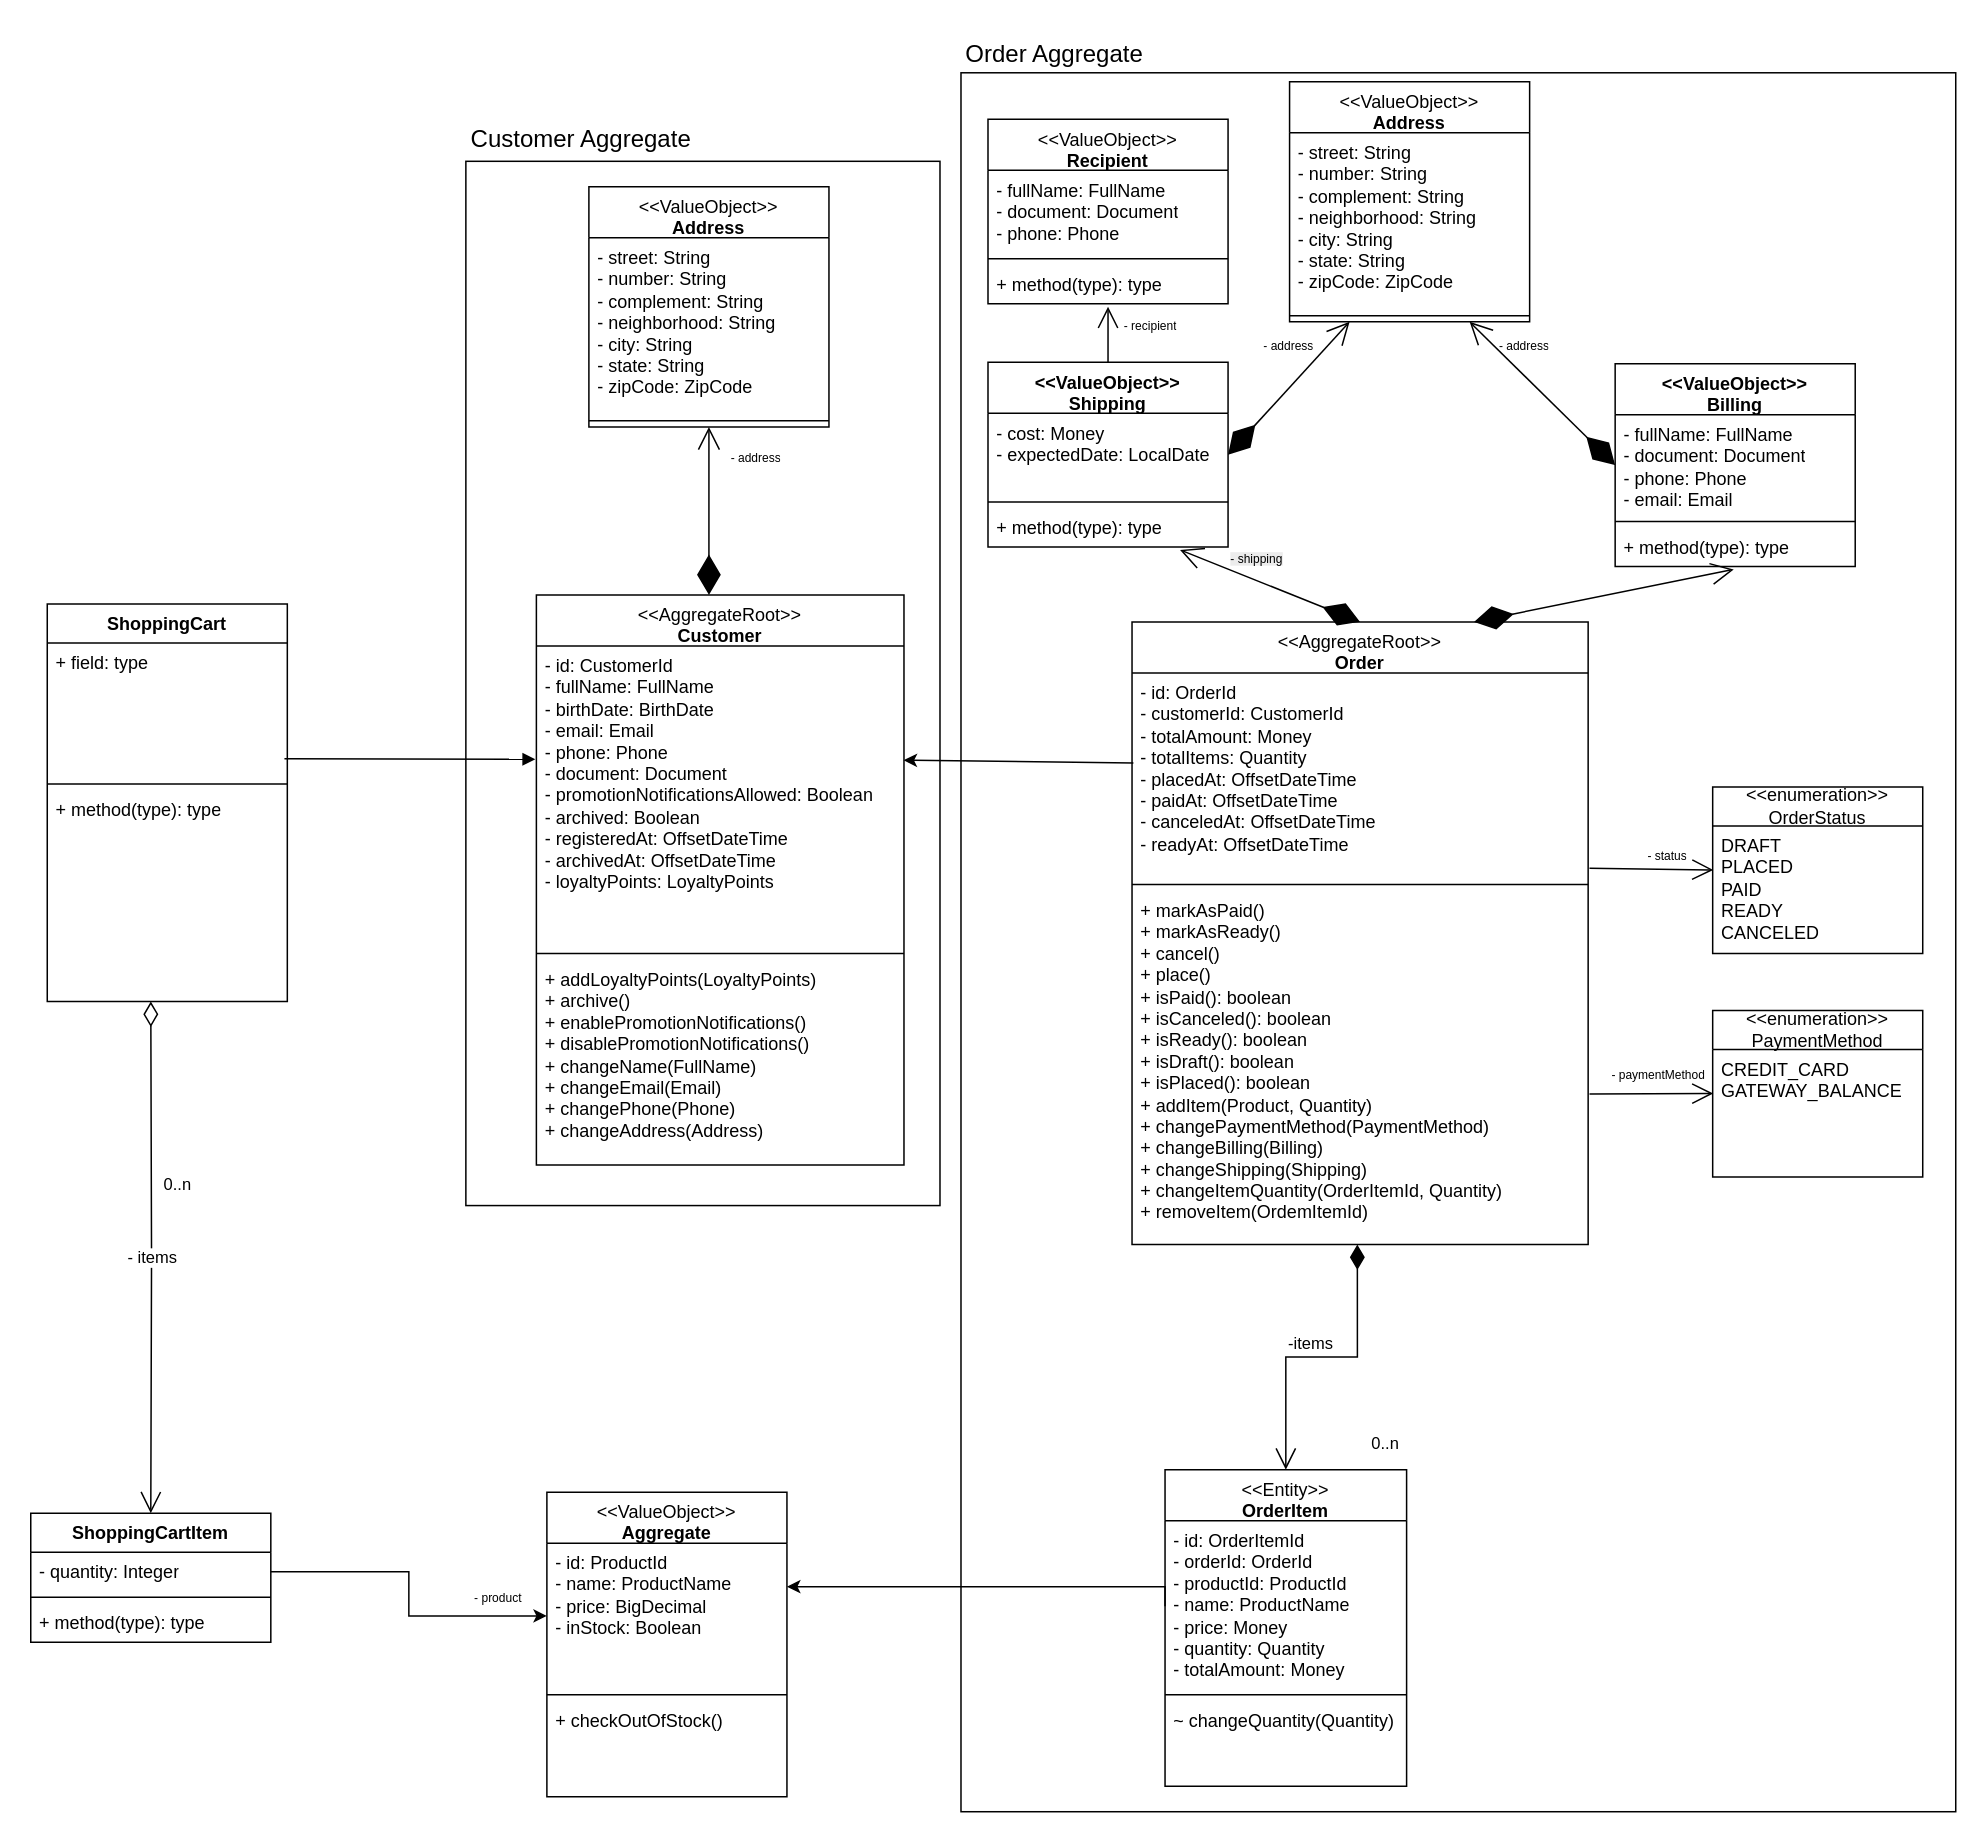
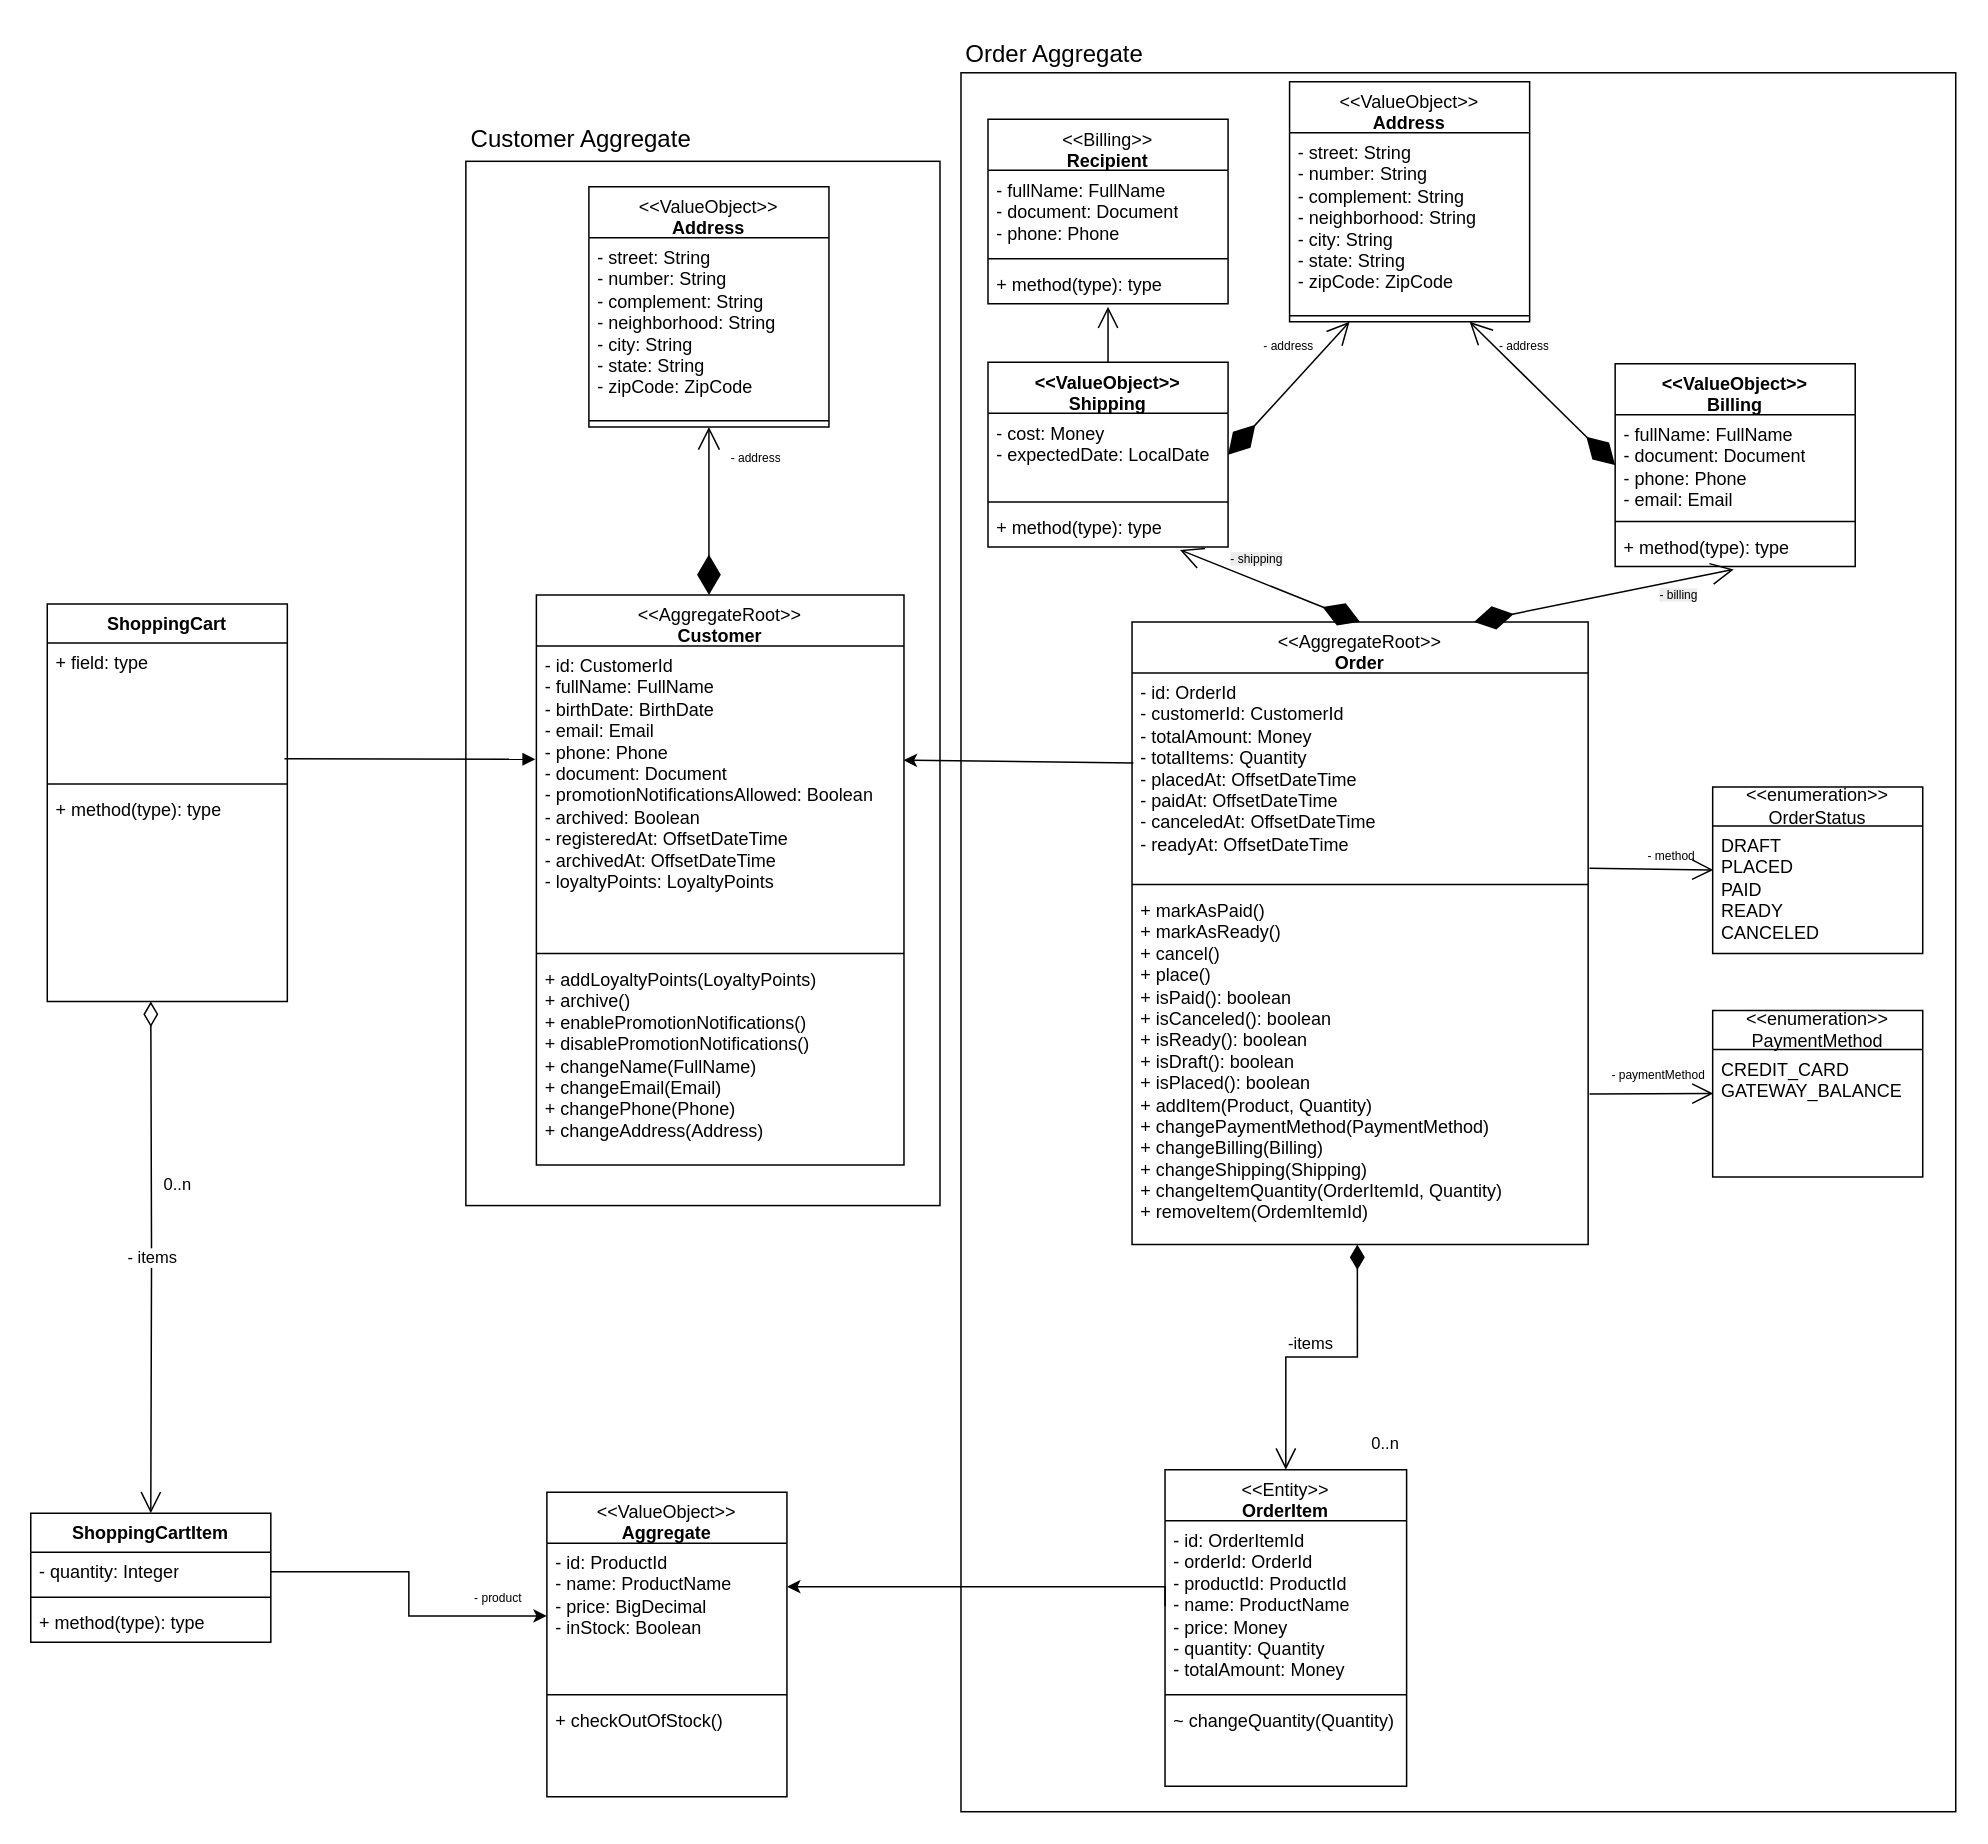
- <mxCell id="71" value="&lt;div&gt;&lt;span style=&quot;font-weight: normal;&quot;&gt;&amp;lt;&amp;lt;ValueObject&amp;gt;&amp;gt;&lt;/span&gt;&lt;/div&gt;Recipient" style="swimlane;fontStyle=1;align=center;verticalAlign=top;childLayout=stackLayout;horizontal=1;startSize=34;horizontalStack=0;resizeParent=1;resizeParentMax=0;resizeLast=0;collapsible=1;marginBottom=0;whiteSpace=wrap;html=1;" vertex="1" parent="1"><mxGeometry x="658" y="79" width="160" height="123" as="geometry" /></mxCell>
+ <mxCell id="71" value="&lt;div&gt;&lt;span style=&quot;font-weight: normal;&quot;&gt;&amp;lt;&amp;lt;Billing&amp;gt;&amp;gt;&lt;/span&gt;&lt;/div&gt;Recipient" style="swimlane;fontStyle=1;align=center;verticalAlign=top;childLayout=stackLayout;horizontal=1;startSize=34;horizontalStack=0;resizeParent=1;resizeParentMax=0;resizeLast=0;collapsible=1;marginBottom=0;whiteSpace=wrap;html=1;" vertex="1" parent="1"><mxGeometry x="658" y="79" width="160" height="123" as="geometry" /></mxCell>
- <mxCell id="76" value="- recipient" style="text;strokeColor=none;fillColor=none;align=left;verticalAlign=top;spacingLeft=4;spacingRight=4;overflow=hidden;rotatable=0;points=[[0,0.5],[1,0.5]];portConstraint=eastwest;whiteSpace=wrap;html=1;fontSize=8;" vertex="1" parent="1"><mxGeometry x="743" y="206" width="85" height="18" as="geometry" /></mxCell>
+ <mxCell id="54" value="&lt;span style=&quot;color: rgb(0, 0, 0); font-family: Helvetica; font-size: 8px; font-style: normal; font-variant-ligatures: normal; font-variant-caps: normal; font-weight: 400; letter-spacing: normal; orphans: 2; text-align: left; text-indent: 0px; text-transform: none; widows: 2; word-spacing: 0px; -webkit-text-stroke-width: 0px; white-space: normal; background-color: rgb(236, 236, 236); text-decoration-thickness: initial; text-decoration-style: initial; text-decoration-color: initial; display: inline !important; float: none;&quot;&gt;- billing&lt;/span&gt;" style="text;whiteSpace=wrap;html=1;" vertex="1" parent="1"><mxGeometry x="1103.5" y="381" width="62" height="37" as="geometry" /></mxCell>
- <mxCell id="59" value="- status" style="text;strokeColor=none;fillColor=none;align=left;verticalAlign=top;spacingLeft=4;spacingRight=4;overflow=hidden;rotatable=0;points=[[0,0.5],[1,0.5]];portConstraint=eastwest;whiteSpace=wrap;html=1;fontSize=8;" vertex="1" parent="1"><mxGeometry x="1092" y="559" width="85" height="18" as="geometry" /></mxCell>
+ <mxCell id="59" value="- method" style="text;strokeColor=none;fillColor=none;align=left;verticalAlign=top;spacingLeft=4;spacingRight=4;overflow=hidden;rotatable=0;points=[[0,0.5],[1,0.5]];portConstraint=eastwest;whiteSpace=wrap;html=1;fontSize=8;" vertex="1" parent="1"><mxGeometry x="1092" y="559" width="85" height="18" as="geometry" /></mxCell>
